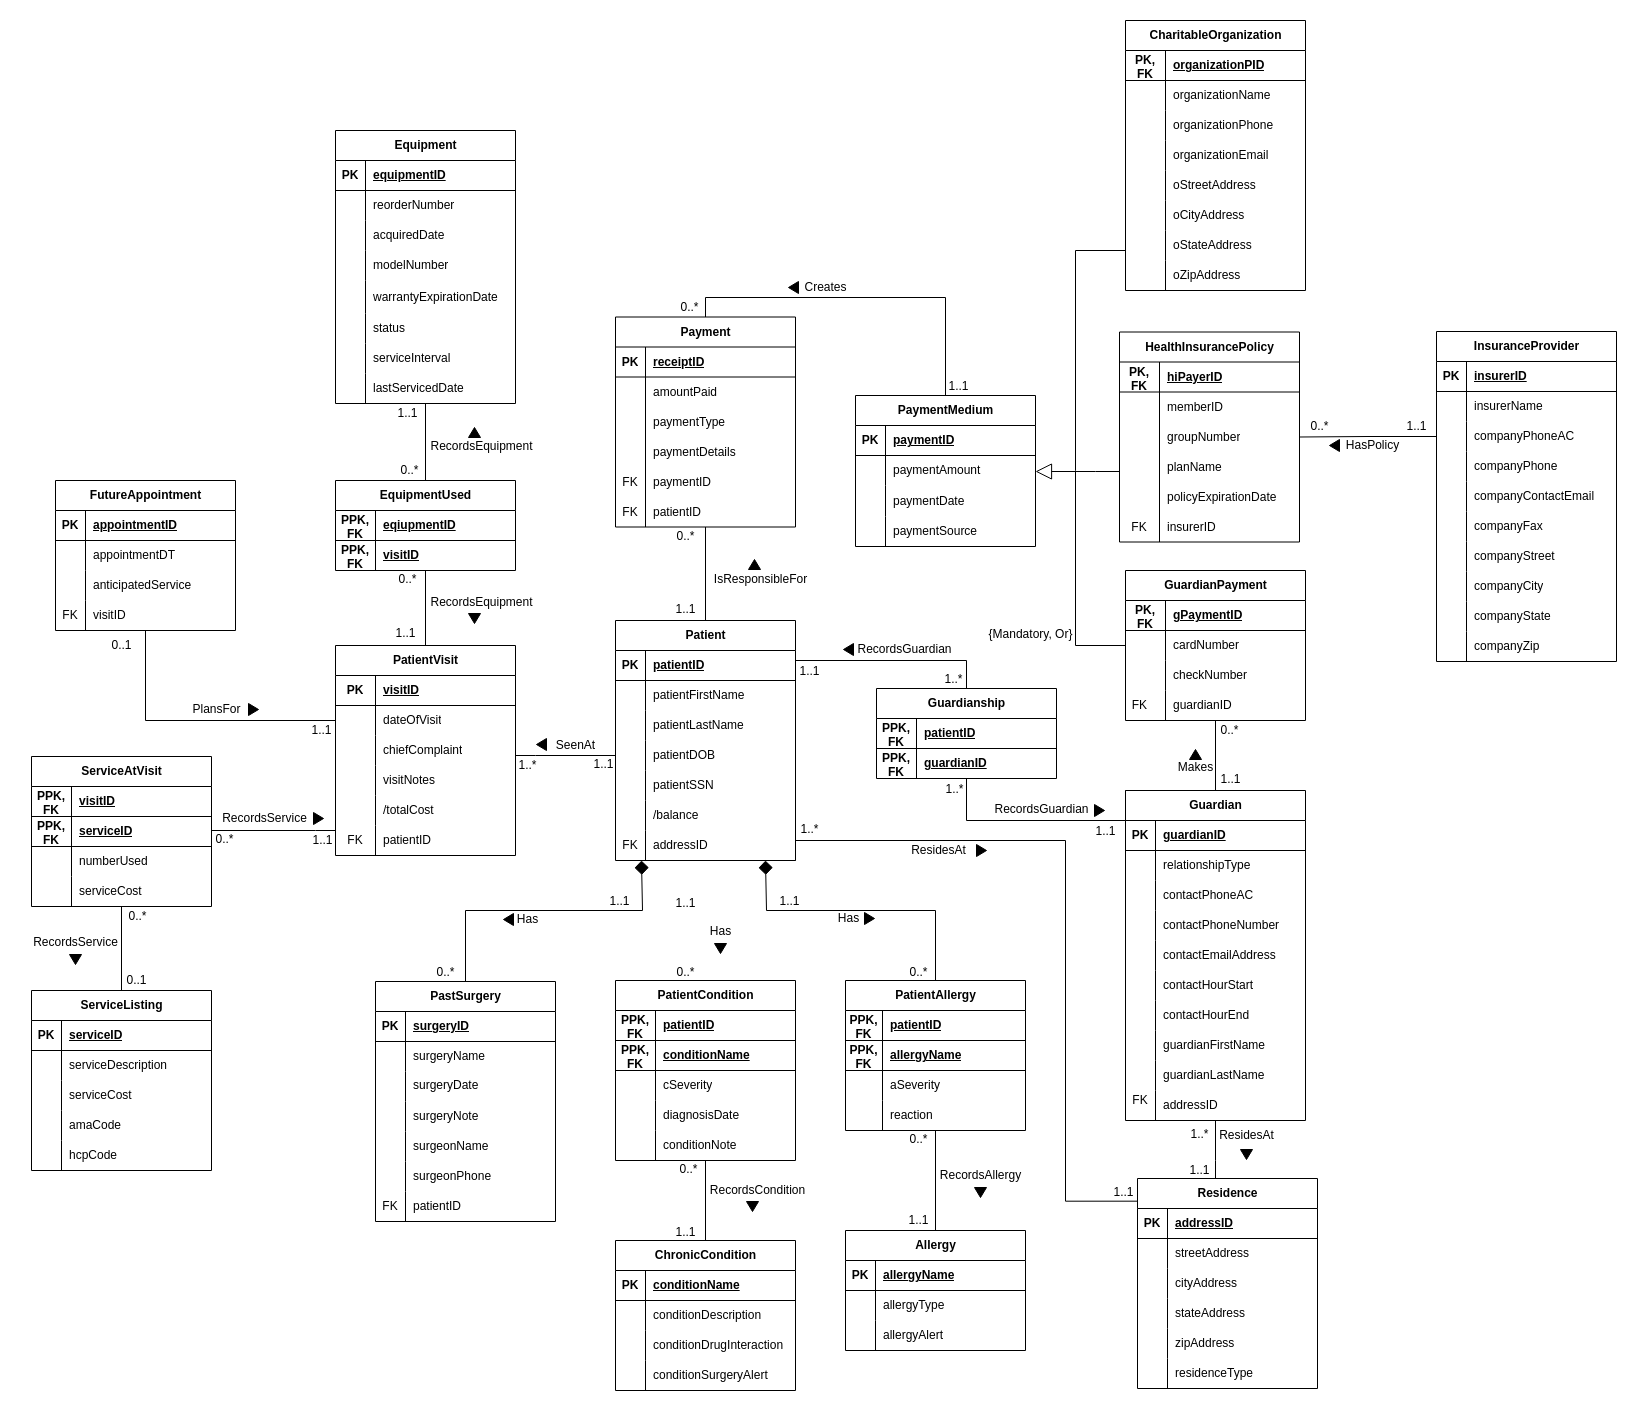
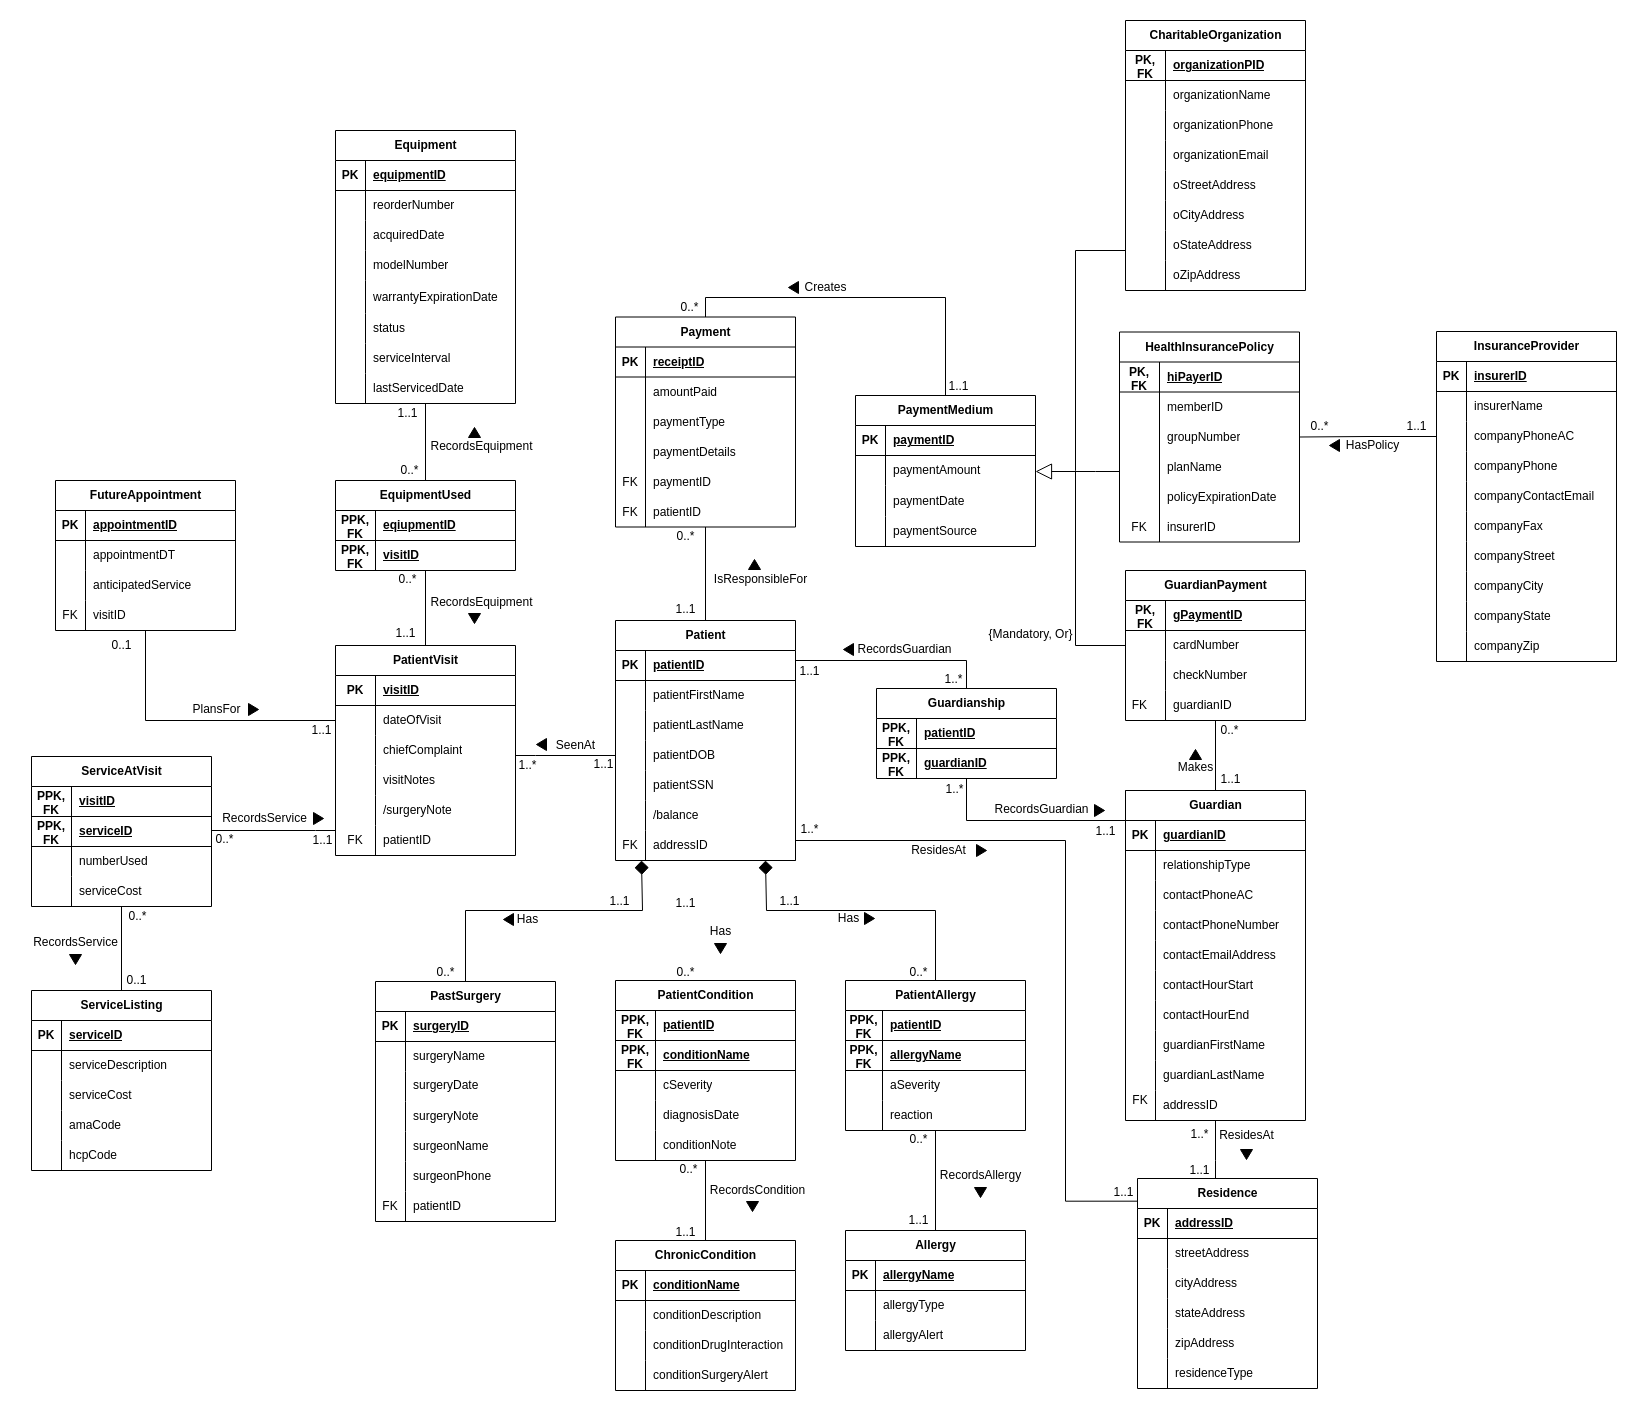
- <mxCell id="291" value="/totalCost" style="shape=partialRectangle;connectable=0;fillColor=none;top=0;left=0;bottom=0;right=0;align=left;spacingLeft=6;overflow=hidden;whiteSpace=wrap;html=1;fontSize=12;" vertex="1" parent="289"><mxGeometry x="40" width="140" height="30" as="geometry"><mxRectangle width="140" height="30" as="alternateBounds" /></mxGeometry></mxCell>
+ <mxCell id="291" value="/surgeryNote" style="shape=partialRectangle;connectable=0;fillColor=none;top=0;left=0;bottom=0;right=0;align=left;spacingLeft=6;overflow=hidden;whiteSpace=wrap;html=1;fontSize=12;" vertex="1" parent="289"><mxGeometry x="40" width="140" height="30" as="geometry"><mxRectangle width="140" height="30" as="alternateBounds" /></mxGeometry></mxCell>
